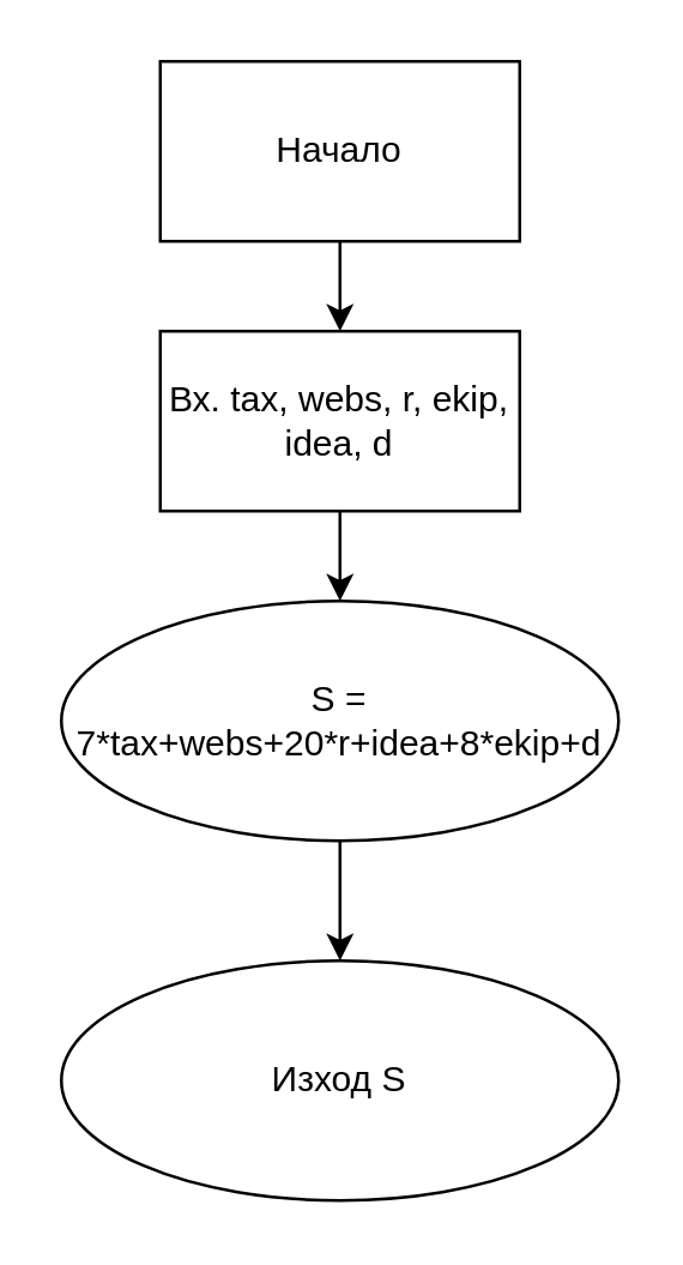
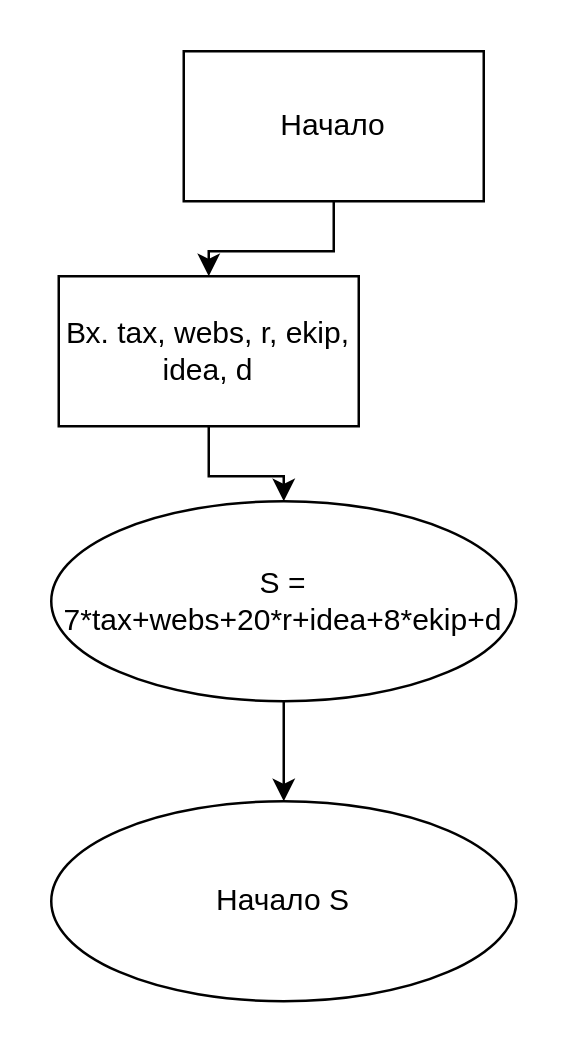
- <mxCell id="3" value="Начало" style="rounded=0;whiteSpace=wrap;html=1;" vertex="1" parent="1"><mxGeometry x="53" y="20" width="120" height="60" as="geometry" /></mxCell>
+ <mxCell id="3" value="Начало" style="rounded=0;whiteSpace=wrap;html=1;" vertex="1" parent="1"><mxGeometry x="73" y="20" width="120" height="60" as="geometry" /></mxCell>
- <mxCell id="5" value="Вх. tax, webs, r, ekip, idea, d" style="rounded=0;whiteSpace=wrap;html=1;" vertex="1" parent="1"><mxGeometry x="53" y="110" width="120" height="60" as="geometry" /></mxCell>
+ <mxCell id="5" value="Вх. tax, webs, r, ekip, idea, d" style="rounded=0;whiteSpace=wrap;html=1;" vertex="1" parent="1"><mxGeometry x="23" y="110" width="120" height="60" as="geometry" /></mxCell>
- <mxCell id="8" value="Изход S" style="ellipse;whiteSpace=wrap;html=1;strokeColor=default;fontFamily=Helvetica;fontSize=12;fontColor=default;fillColor=default;" vertex="1" parent="1"><mxGeometry x="20" y="320" width="186" height="80" as="geometry" /></mxCell>
+ <mxCell id="8" value="Начало S" style="ellipse;whiteSpace=wrap;html=1;strokeColor=default;fontFamily=Helvetica;fontSize=12;fontColor=default;fillColor=default;" vertex="1" parent="1"><mxGeometry x="20" y="320" width="186" height="80" as="geometry" /></mxCell>
